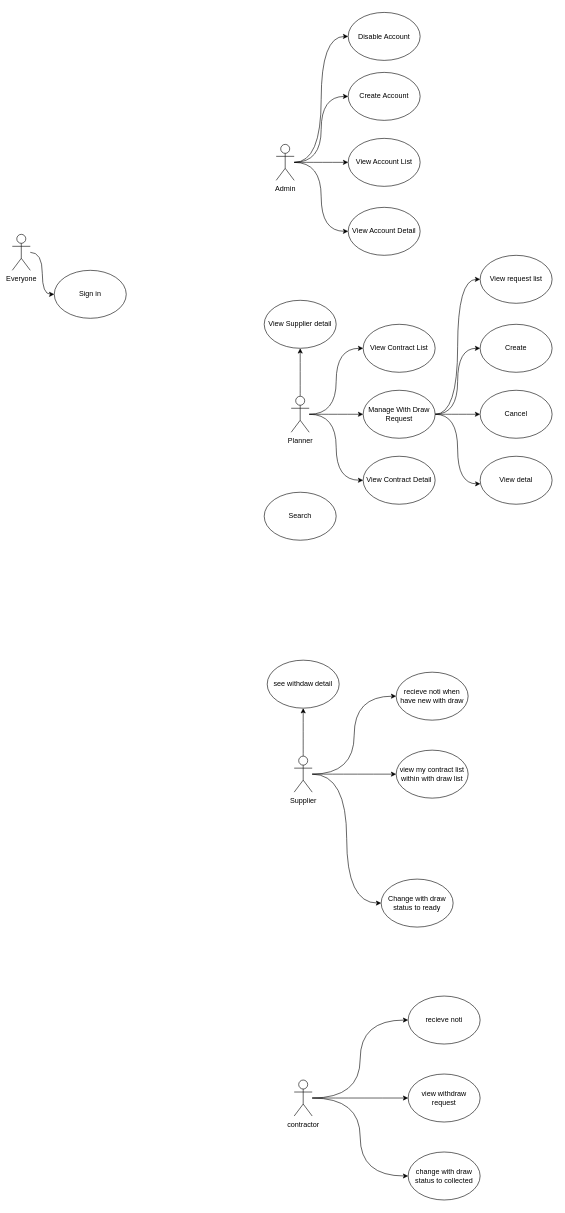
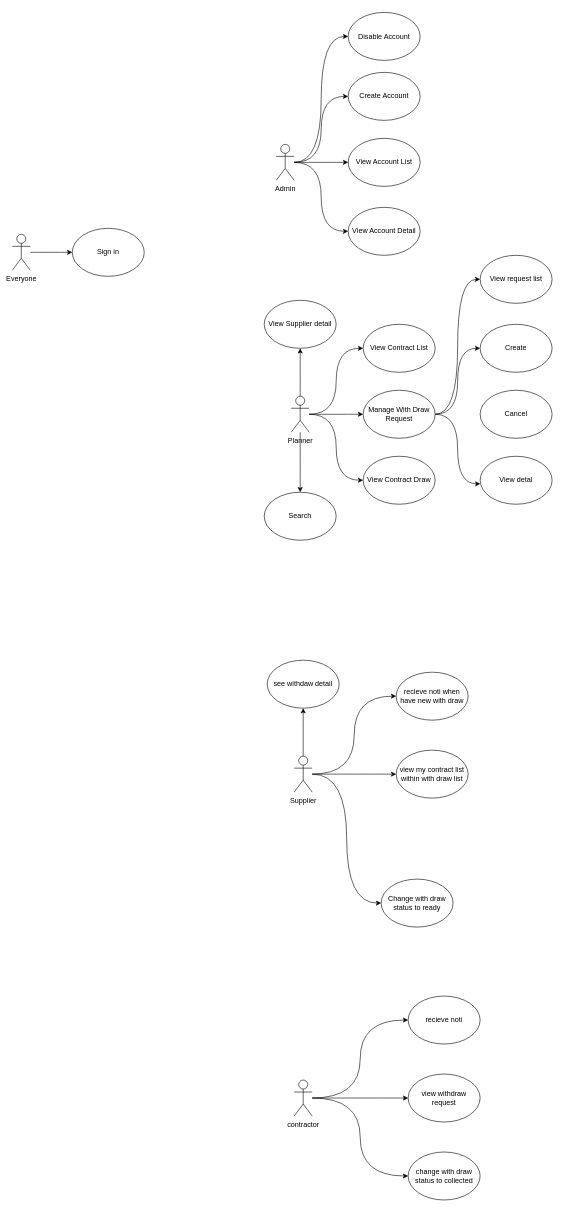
- <mxCell id="7" value="Sign in" style="ellipse;whiteSpace=wrap;html=1;rounded=1;" parent="1" vertex="1"><mxGeometry x="90" y="450" width="120" height="80" as="geometry" /></mxCell>
+ <mxCell id="7" value="Sign in" style="ellipse;whiteSpace=wrap;html=1;rounded=1;" parent="1" vertex="1"><mxGeometry x="120" y="380" width="120" height="80" as="geometry" /></mxCell>
- <mxCell id="21" style="edgeStyle=orthogonalEdgeStyle;curved=1;rounded=1;orthogonalLoop=1;jettySize=auto;html=1;" parent="1" source="24" target="29" edge="1"><mxGeometry relative="1" as="geometry" /></mxCell>
- <mxCell id="25" value="View Contract Detail" style="ellipse;whiteSpace=wrap;html=1;rounded=1;" parent="1" vertex="1"><mxGeometry x="605" y="760" width="120" height="80" as="geometry" /></mxCell>
+ <mxCell id="25" value="View Contract Draw" style="ellipse;whiteSpace=wrap;html=1;rounded=1;" parent="1" vertex="1"><mxGeometry x="605" y="760" width="120" height="80" as="geometry" /></mxCell>
+ <mxCell id="16" style="edgeStyle=orthogonalEdgeStyle;rounded=1;orthogonalLoop=1;jettySize=auto;html=1;curved=1;" parent="1" source="18" target="26" edge="1"><mxGeometry relative="1" as="geometry" /></mxCell>
